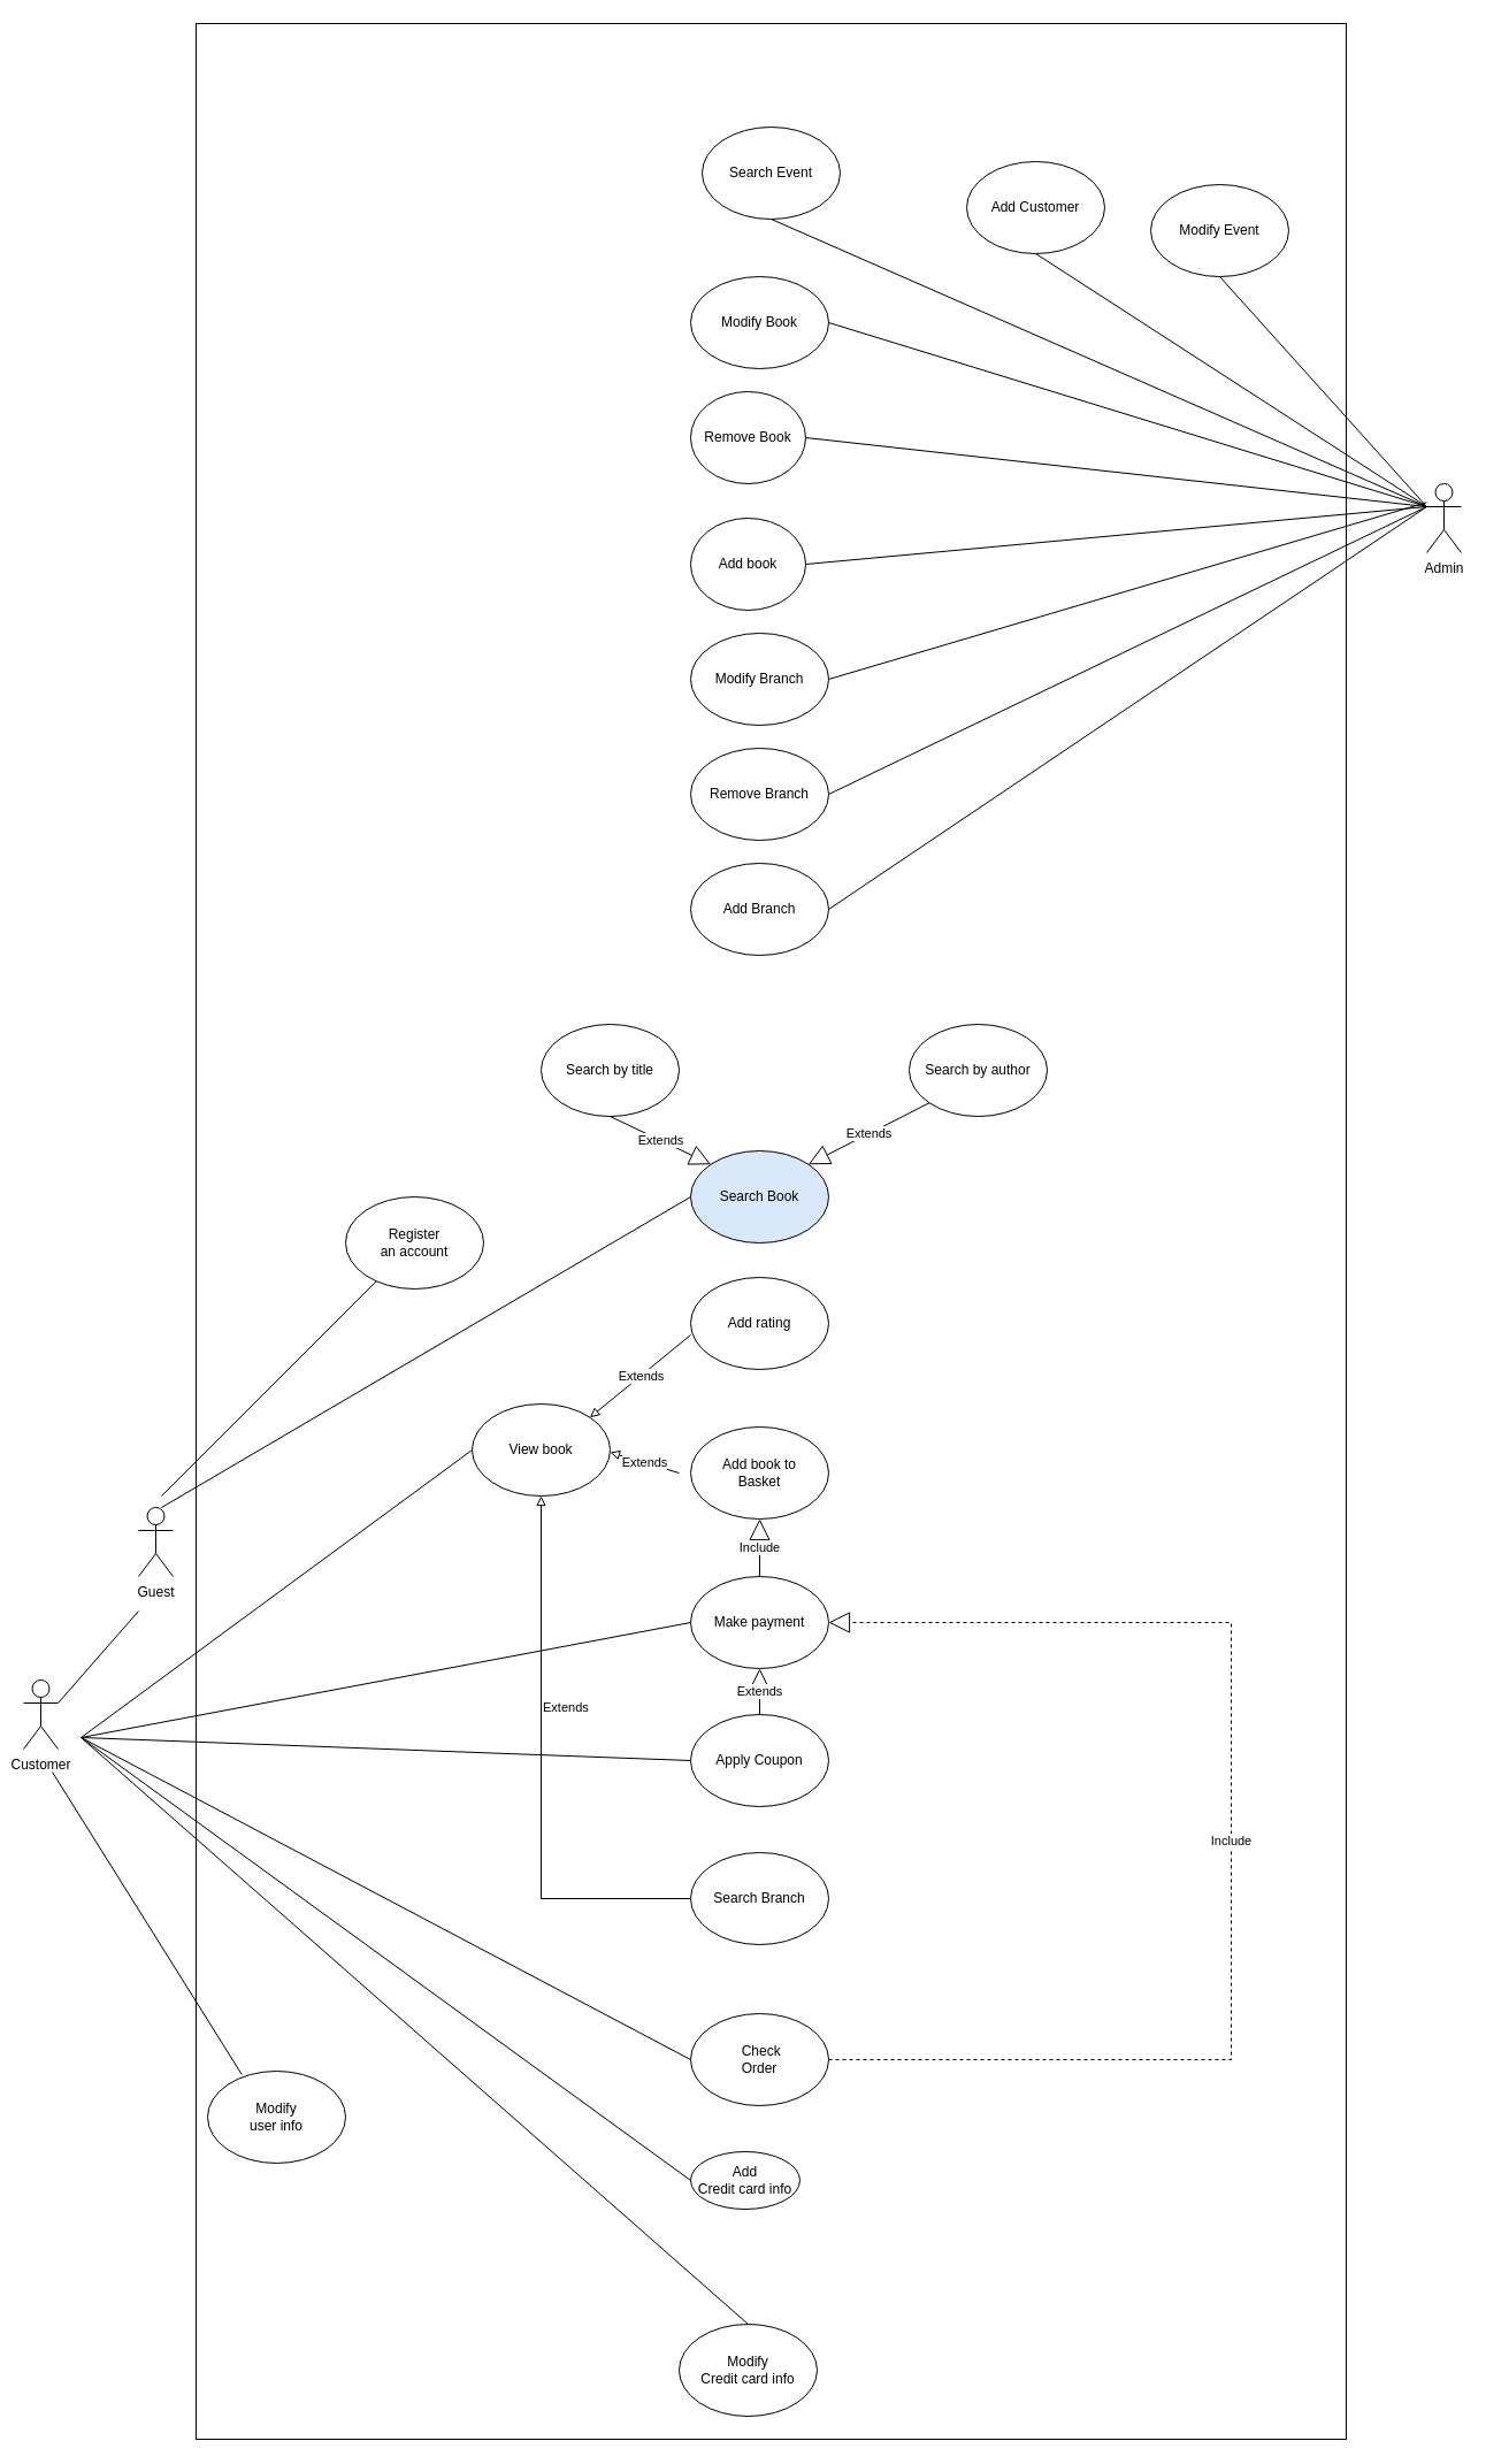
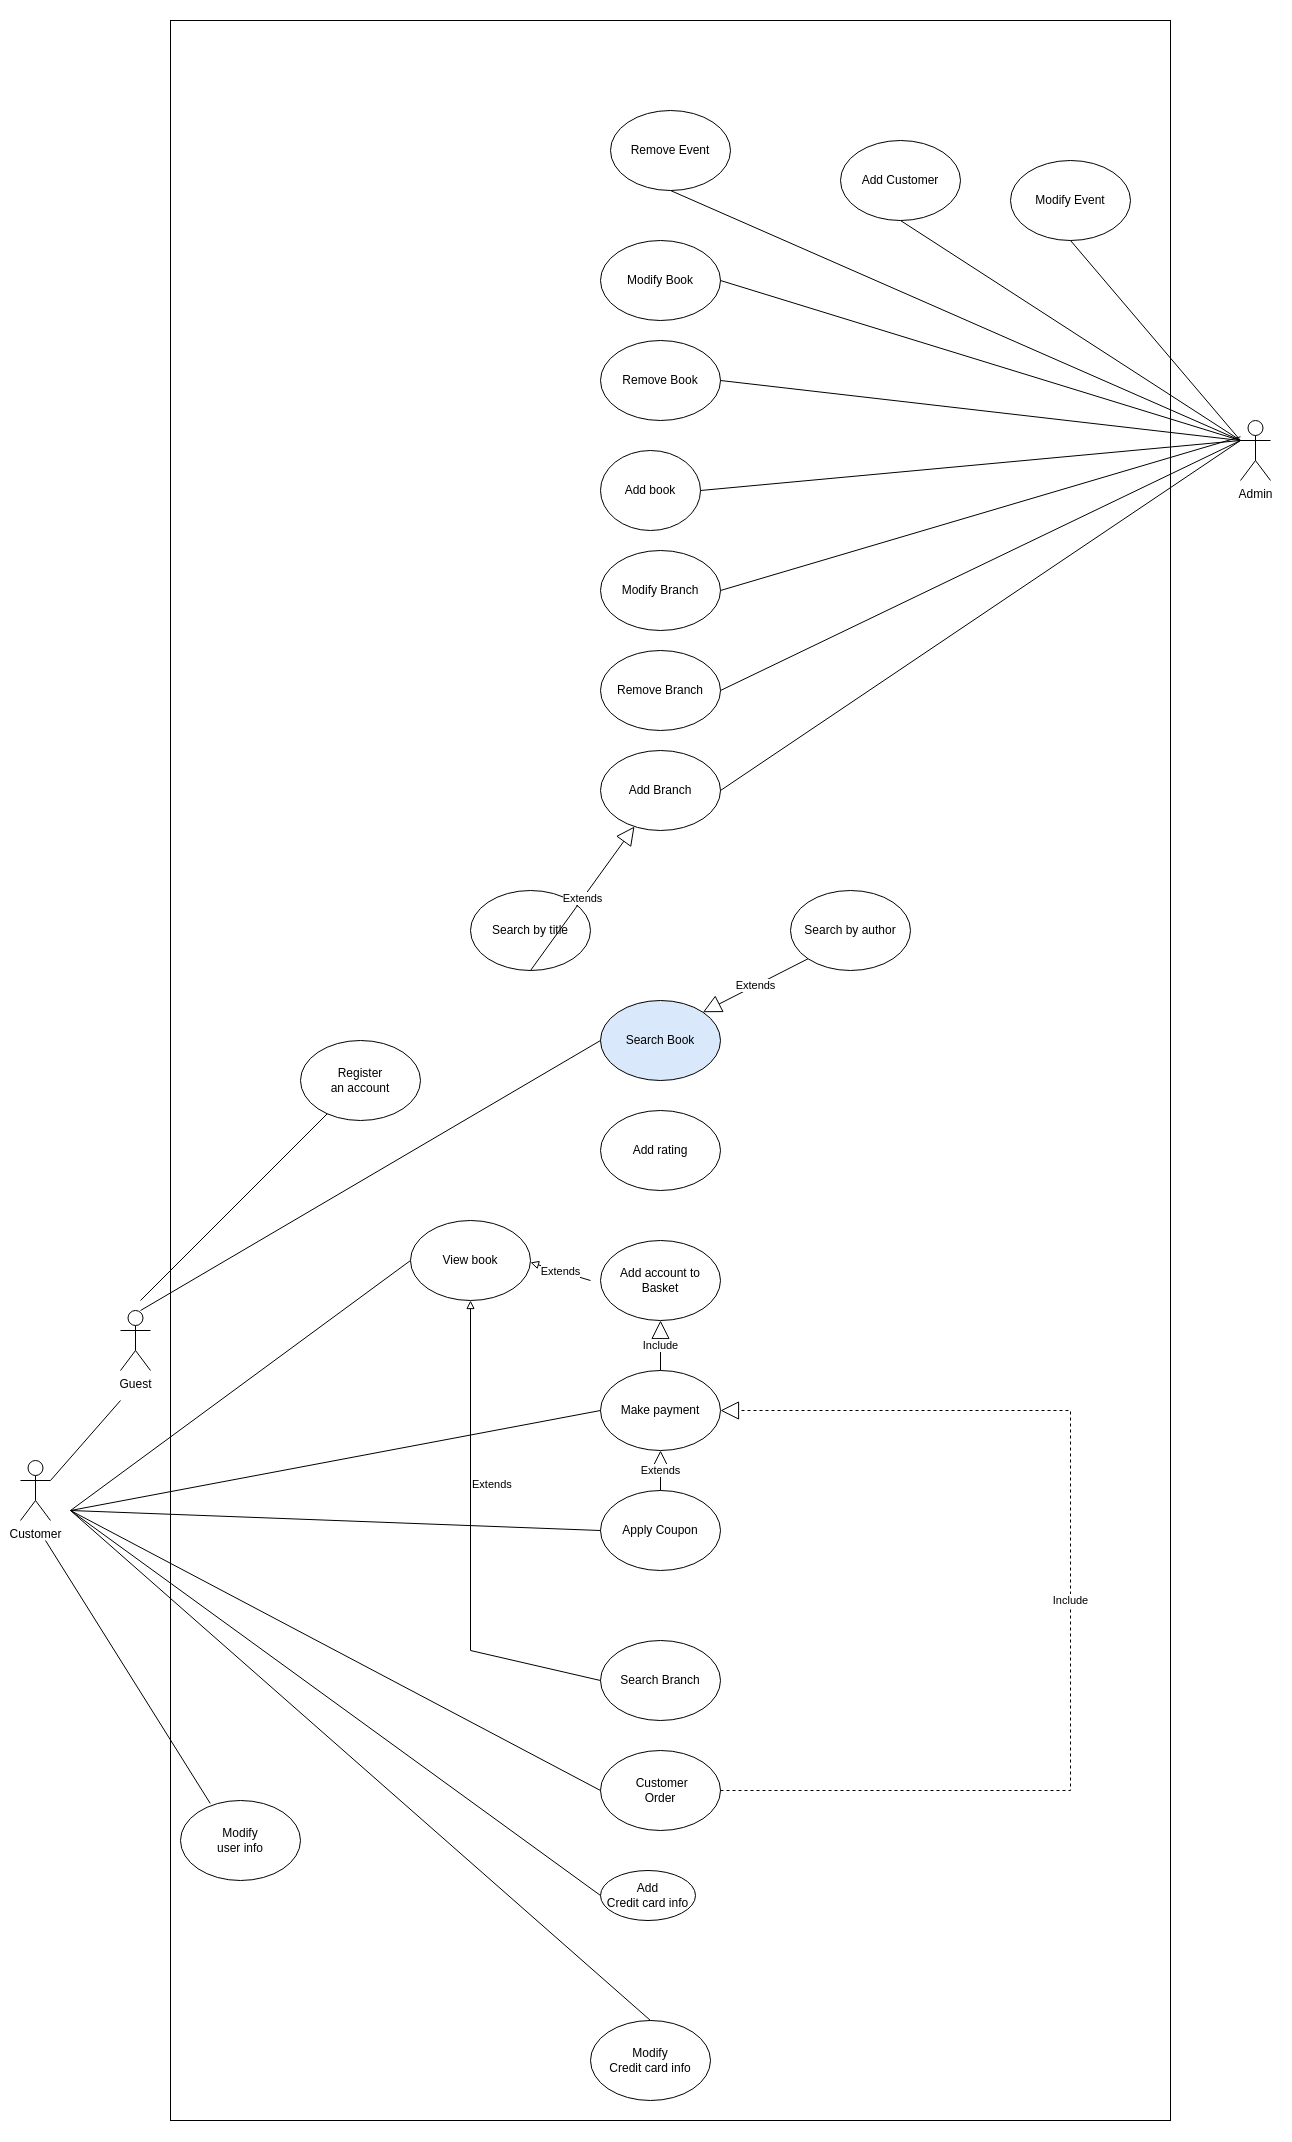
- <mxCell id="18" value="Search Event" style="ellipse;whiteSpace=wrap;html=1;" parent="1" vertex="1"><mxGeometry x="610" y="110" width="120" height="80" as="geometry" /></mxCell>
+ <mxCell id="18" value="Remove Event" style="ellipse;whiteSpace=wrap;html=1;" parent="1" vertex="1"><mxGeometry x="610" y="110" width="120" height="80" as="geometry" /></mxCell>
- <mxCell id="23" value="Modify Event" style="ellipse;whiteSpace=wrap;html=1;" parent="1" vertex="1"><mxGeometry x="1000" y="160" width="120" height="80" as="geometry" /></mxCell>
+ <mxCell id="23" value="Modify Event" style="ellipse;whiteSpace=wrap;html=1;" parent="1" vertex="1"><mxGeometry x="1010" y="160" width="120" height="80" as="geometry" /></mxCell>
- <mxCell id="14" value="Remove Book" style="ellipse;whiteSpace=wrap;html=1;" parent="1" vertex="1"><mxGeometry x="600" y="340" width="100" height="80" as="geometry" /></mxCell>
+ <mxCell id="14" value="Remove Book" style="ellipse;whiteSpace=wrap;html=1;" parent="1" vertex="1"><mxGeometry x="600" y="340" width="120" height="80" as="geometry" /></mxCell>
- <mxCell id="38" value="Extends" style="endArrow=block;endSize=16;endFill=0;html=1;rounded=0;exitX=0.5;exitY=1;exitDx=0;exitDy=0;entryX=0;entryY=0;entryDx=0;entryDy=0;" parent="1" source="19" target="2" edge="1"><mxGeometry width="160" relative="1" as="geometry"><mxPoint x="750" y="970" as="sourcePoint" /><mxPoint x="660" y="999" as="targetPoint" /></mxGeometry></mxCell>
+ <mxCell id="38" value="Extends" style="endArrow=block;endSize=16;endFill=0;html=1;rounded=0;exitX=0.5;exitY=1;exitDx=0;exitDy=0;" parent="1" source="19" target="15" edge="1"><mxGeometry width="160" relative="1" as="geometry"><mxPoint x="750" y="970" as="sourcePoint" /><mxPoint x="660" y="999" as="targetPoint" /></mxGeometry></mxCell>
- <mxCell id="49" value="Extends" style="endArrow=none;endSize=16;endFill=0;html=1;rounded=0;entryX=0;entryY=0.625;entryDx=0;entryDy=0;exitX=1;exitY=0;exitDx=0;exitDy=0;entryPerimeter=0;startArrow=block;startFill=0;" edge="1" parent="1" source="48" target="8"><mxGeometry width="160" relative="1" as="geometry"><mxPoint x="670" y="1500" as="sourcePoint" /><mxPoint x="670" y="1460" as="targetPoint" /></mxGeometry></mxCell>
- <mxCell id="6" value="Add book to&lt;br&gt;Basket" style="ellipse;whiteSpace=wrap;html=1;" parent="1" vertex="1"><mxGeometry x="600" y="1240" width="120" height="80" as="geometry" /></mxCell>
+ <mxCell id="6" value="Add account to&lt;br&gt;Basket" style="ellipse;whiteSpace=wrap;html=1;" parent="1" vertex="1"><mxGeometry x="600" y="1240" width="120" height="80" as="geometry" /></mxCell>
- <mxCell id="7" value="Search Branch" style="ellipse;whiteSpace=wrap;html=1;" parent="1" vertex="1"><mxGeometry x="600" y="1610" width="120" height="80" as="geometry" /></mxCell>
+ <mxCell id="7" value="Search Branch" style="ellipse;whiteSpace=wrap;html=1;" parent="1" vertex="1"><mxGeometry x="600" y="1640" width="120" height="80" as="geometry" /></mxCell>
- <mxCell id="12" value="&amp;nbsp;Check&lt;br&gt;Order" style="ellipse;whiteSpace=wrap;html=1;" parent="1" vertex="1"><mxGeometry x="600" y="1750" width="120" height="80" as="geometry" /></mxCell>
+ <mxCell id="12" value="&amp;nbsp;Customer&lt;br&gt;Order" style="ellipse;whiteSpace=wrap;html=1;" parent="1" vertex="1"><mxGeometry x="600" y="1750" width="120" height="80" as="geometry" /></mxCell>
